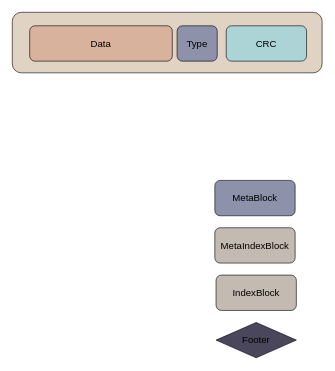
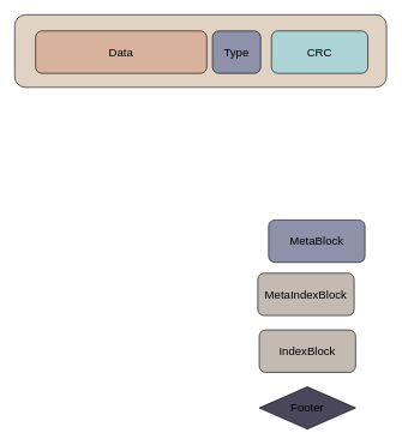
- <mxCell id="5" value="MetaBlock" style="rounded=1;whiteSpace=wrap;html=1;fontSize=16;fillColor=#8D91AA;fontColor=default;labelBackgroundColor=none;" parent="1" vertex="1"><mxGeometry x="358" y="300.5" width="134" height="59" as="geometry" /></mxCell>
+ <mxCell id="5" value="MetaBlock" style="rounded=1;whiteSpace=wrap;html=1;fontSize=16;fillColor=#8D91AA;fontColor=default;labelBackgroundColor=none;" parent="1" vertex="1"><mxGeometry x="373" y="305.5" width="134" height="59" as="geometry" /></mxCell>
